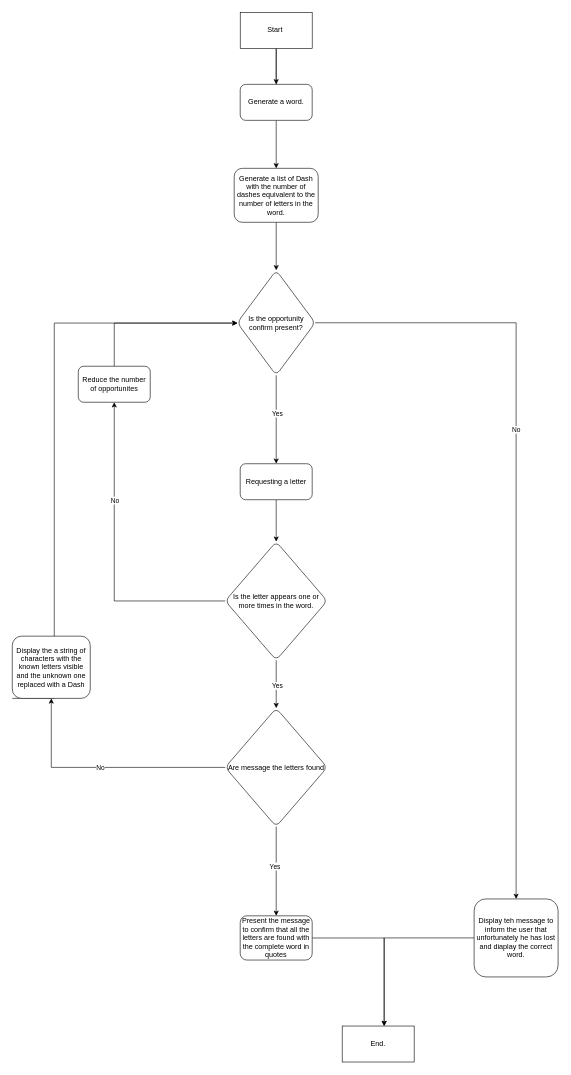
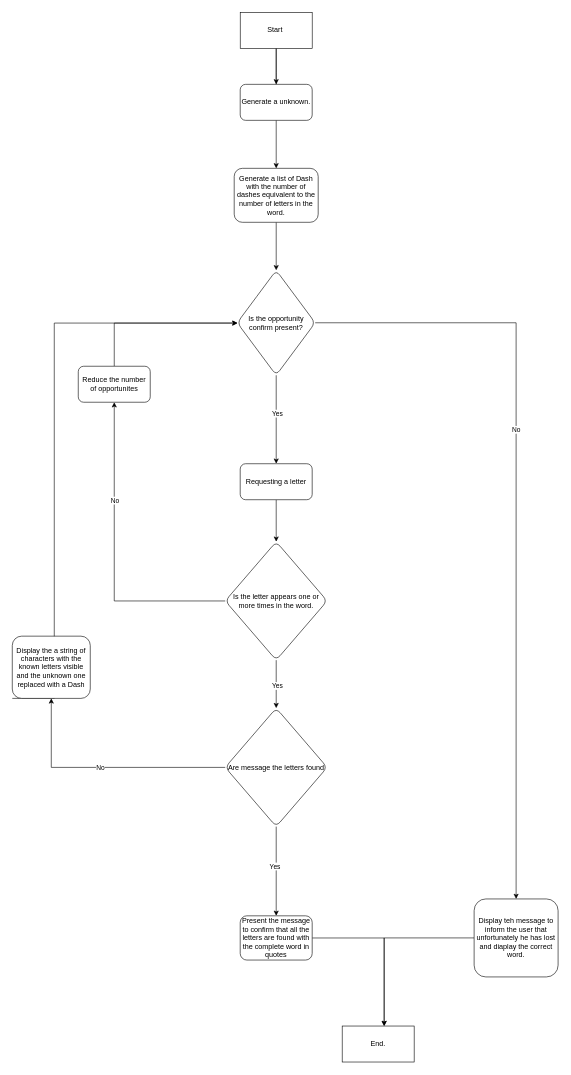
- <mxCell id="6" value="Generate a word." style="rounded=1;whiteSpace=wrap;html=1;" vertex="1" parent="1"><mxGeometry x="400" y="140" width="120" height="60" as="geometry" /></mxCell>
+ <mxCell id="6" value="Generate a unknown." style="rounded=1;whiteSpace=wrap;html=1;" vertex="1" parent="1"><mxGeometry x="400" y="140" width="120" height="60" as="geometry" /></mxCell>
